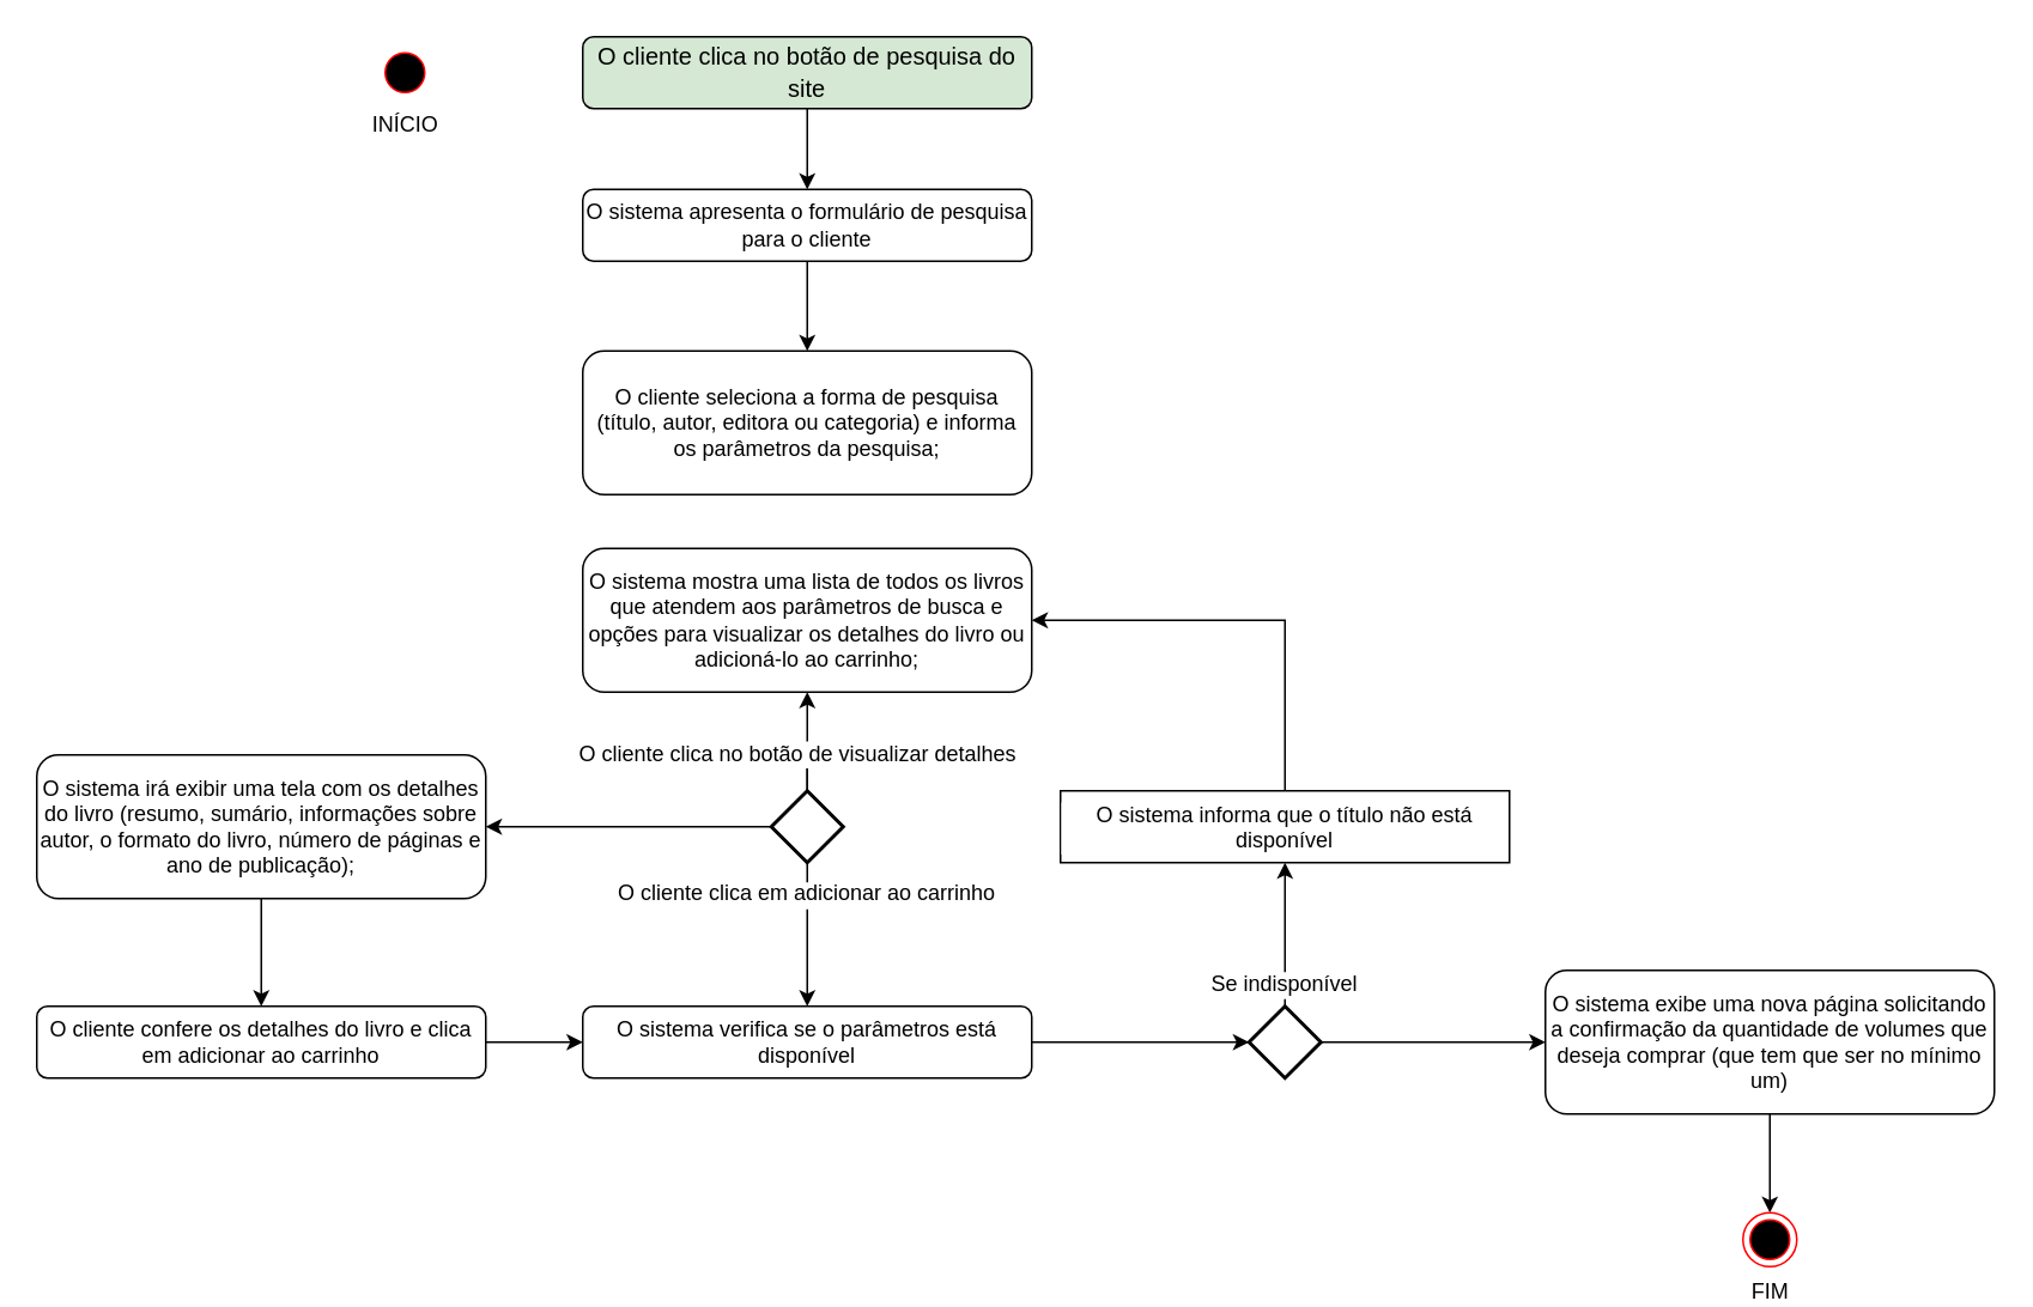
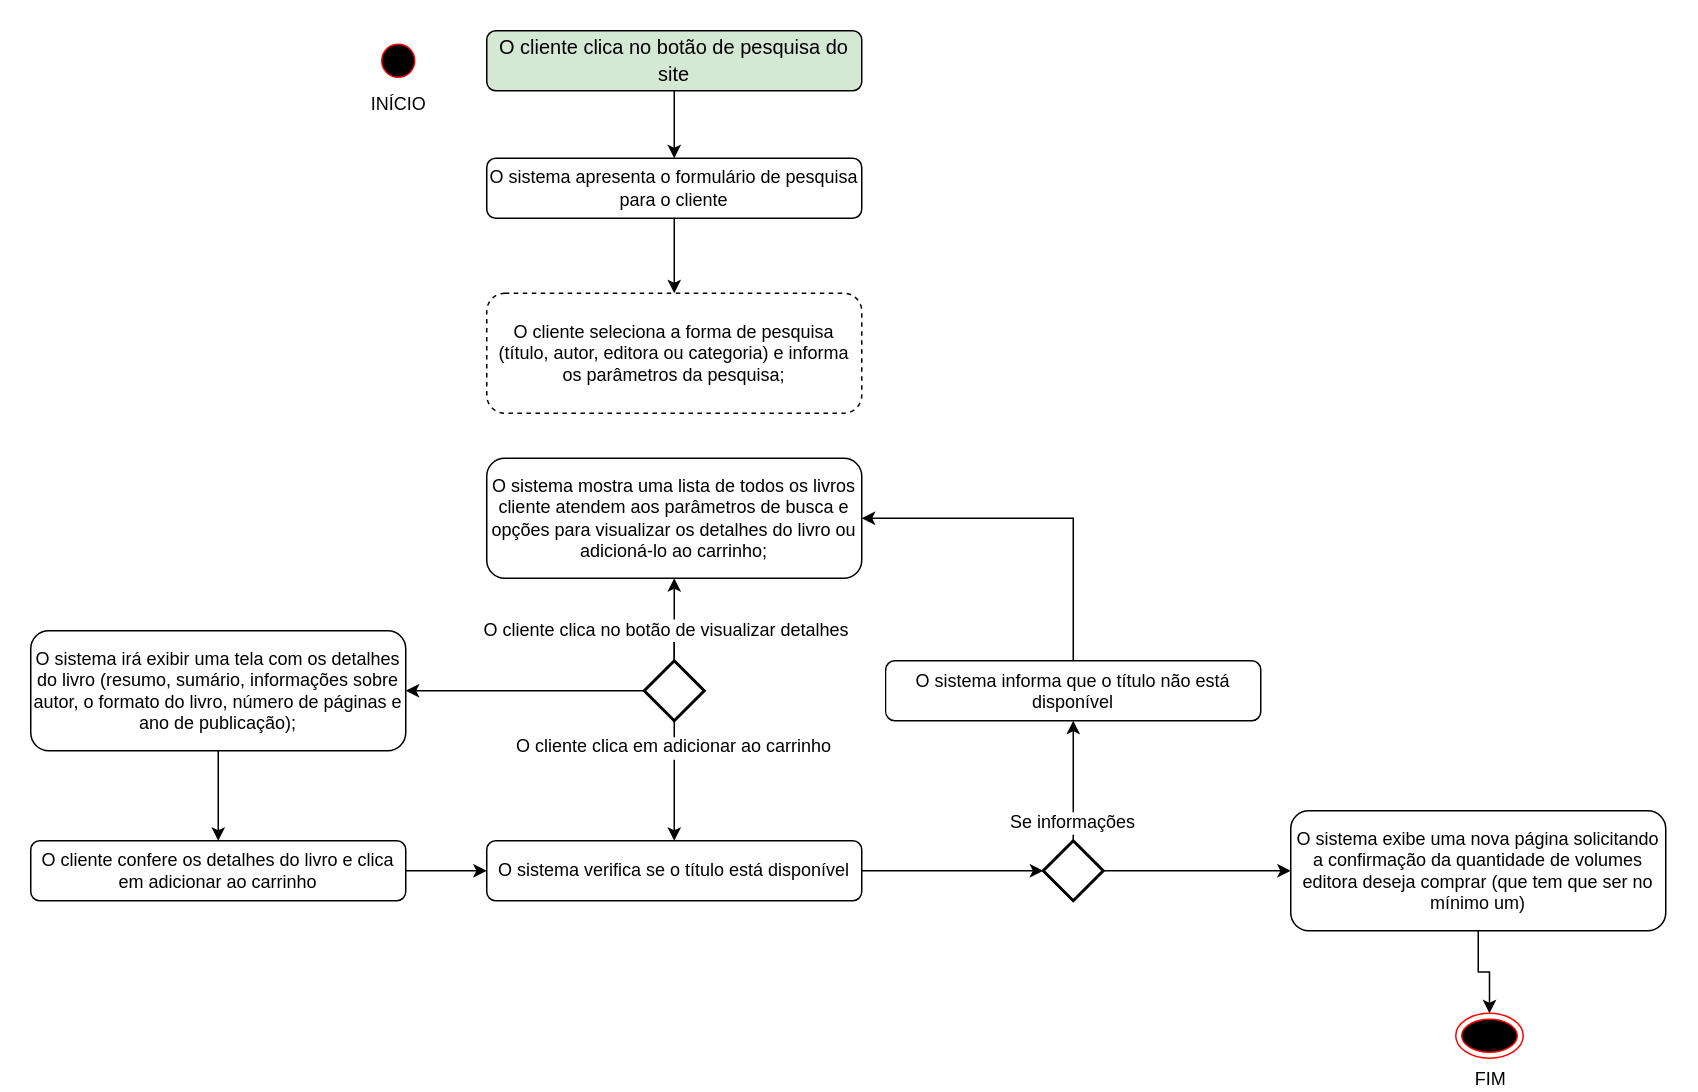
- <mxCell id="2" value="INÍCIO" style="ellipse;html=1;shape=startState;fillColor=#000000;strokeColor=#ff0000;labelPosition=center;verticalLabelPosition=bottom;align=center;verticalAlign=top;" parent="1" vertex="1"><mxGeometry x="210" y="25" width="30" height="30" as="geometry" /></mxCell>
+ <mxCell id="2" value="INÍCIO" style="ellipse;html=1;shape=startState;fillColor=#000000;strokeColor=#ff0000;labelPosition=center;verticalLabelPosition=bottom;align=center;verticalAlign=top;" parent="1" vertex="1"><mxGeometry x="250" y="25" width="30" height="30" as="geometry" /></mxCell>
- <mxCell id="7" value="O cliente seleciona a forma de pesquisa (título, autor, editora ou categoria) e informa os parâmetros da pesquisa;" style="rounded=1;whiteSpace=wrap;html=1;" parent="1" vertex="1"><mxGeometry x="324" y="195" width="250" height="80" as="geometry" /></mxCell>
+ <mxCell id="7" value="O cliente seleciona a forma de pesquisa (título, autor, editora ou categoria) e informa os parâmetros da pesquisa;" style="rounded=1;whiteSpace=wrap;html=1;dashed=1;" parent="1" vertex="1"><mxGeometry x="324" y="195" width="250" height="80" as="geometry" /></mxCell>
- <mxCell id="8" value="O sistema mostra uma lista de todos os livros que atendem aos parâmetros de busca e opções para visualizar os detalhes do livro ou adicioná-lo ao carrinho;" style="rounded=1;whiteSpace=wrap;html=1;" parent="1" vertex="1"><mxGeometry x="324" y="305" width="250" height="80" as="geometry" /></mxCell>
+ <mxCell id="8" value="O sistema mostra uma lista de todos os livros cliente atendem aos parâmetros de busca e opções para visualizar os detalhes do livro ou adicioná-lo ao carrinho;" style="rounded=1;whiteSpace=wrap;html=1;" parent="1" vertex="1"><mxGeometry x="324" y="305" width="250" height="80" as="geometry" /></mxCell>
- <mxCell id="27" value="O sistema informa que o título não está disponível" style="whiteSpace=wrap;html=1;verticalAlign=top;strokeWidth=1;spacing=2;labelBackgroundColor=default;rounded=0;" parent="1" vertex="1"><mxGeometry x="590" y="440" width="250" height="40" as="geometry" /></mxCell>
+ <mxCell id="27" value="O sistema informa que o título não está disponível" style="rounded=1;whiteSpace=wrap;html=1;verticalAlign=top;strokeWidth=1;spacing=2;labelBackgroundColor=default;" parent="1" vertex="1"><mxGeometry x="590" y="440" width="250" height="40" as="geometry" /></mxCell>
- <mxCell id="25" value="Se indisponível" style="strokeWidth=2;shape=mxgraph.flowchart.decision;verticalAlign=bottom;labelPosition=center;verticalLabelPosition=top;align=center;spacing=5;labelBackgroundColor=default;" parent="1" vertex="1"><mxGeometry x="695" y="560" width="40" height="40" as="geometry" /></mxCell>
+ <mxCell id="25" value="Se informações" style="strokeWidth=2;shape=mxgraph.flowchart.decision;verticalAlign=bottom;labelPosition=center;verticalLabelPosition=top;align=center;spacing=5;labelBackgroundColor=default;" parent="1" vertex="1"><mxGeometry x="695" y="560" width="40" height="40" as="geometry" /></mxCell>
- <mxCell id="21" value="O sistema verifica se o parâmetros está disponível" style="whiteSpace=wrap;html=1;rounded=1;strokeWidth=1;spacing=2;" parent="1" vertex="1"><mxGeometry x="324" y="560" width="250" height="40" as="geometry" /></mxCell>
+ <mxCell id="21" value="O sistema verifica se o título está disponível" style="whiteSpace=wrap;html=1;rounded=1;strokeWidth=1;spacing=2;" parent="1" vertex="1"><mxGeometry x="324" y="560" width="250" height="40" as="geometry" /></mxCell>
- <mxCell id="14" value="&lt;font style=&quot;font-size: 12px;&quot;&gt;O sistema exibe uma nova página solicitando a confirmação da quantidade de volumes que deseja comprar (que tem que ser no mínimo um)&lt;/font&gt;" style="rounded=1;whiteSpace=wrap;html=1;strokeWidth=1;spacing=2;fontSize=12;" parent="1" vertex="1"><mxGeometry x="860" y="540" width="250" height="80" as="geometry" /></mxCell>
+ <mxCell id="14" value="&lt;font style=&quot;font-size: 12px;&quot;&gt;O sistema exibe uma nova página solicitando a confirmação da quantidade de volumes editora deseja comprar (que tem que ser no mínimo um)&lt;/font&gt;" style="rounded=1;whiteSpace=wrap;html=1;strokeWidth=1;spacing=2;fontSize=12;" parent="1" vertex="1"><mxGeometry x="860" y="540" width="250" height="80" as="geometry" /></mxCell>
- <mxCell id="28" value="FIM" style="ellipse;html=1;shape=endState;fillColor=#000000;strokeColor=#ff0000;labelPosition=center;verticalLabelPosition=bottom;align=center;verticalAlign=top;" vertex="1" parent="1"><mxGeometry x="970" y="675" width="30" height="30" as="geometry" /></mxCell>
+ <mxCell id="28" value="FIM" style="ellipse;html=1;shape=endState;fillColor=#000000;strokeColor=#ff0000;labelPosition=center;verticalLabelPosition=bottom;align=center;verticalAlign=top;" vertex="1" parent="1"><mxGeometry x="970" y="675" width="45" height="30" as="geometry" /></mxCell>
